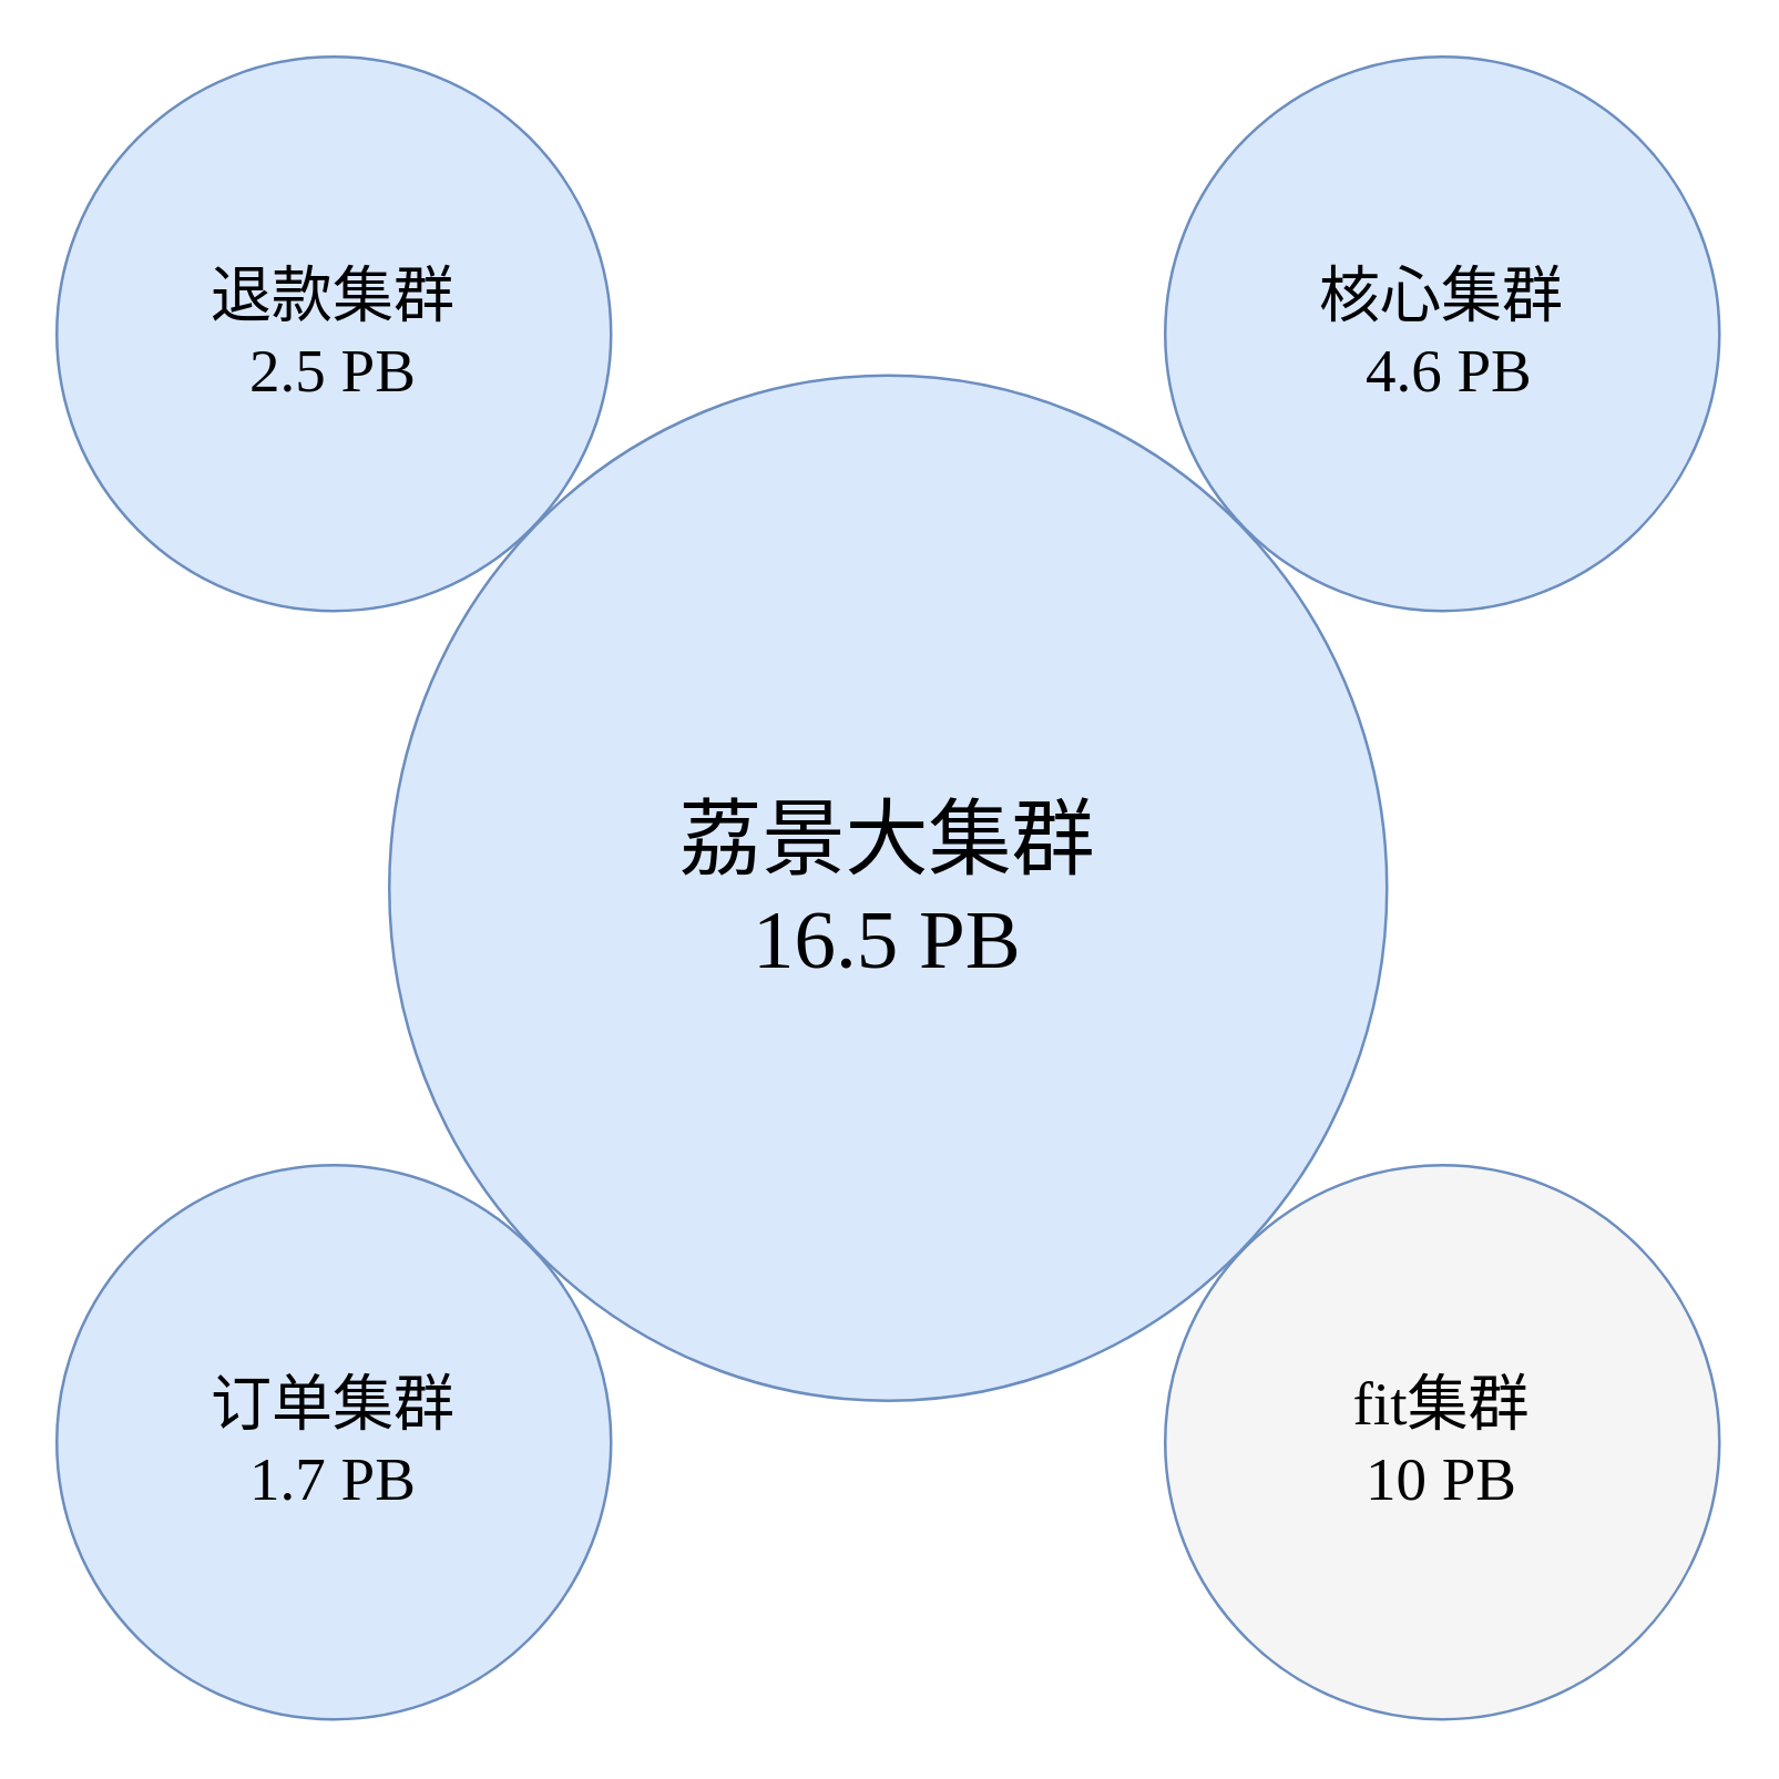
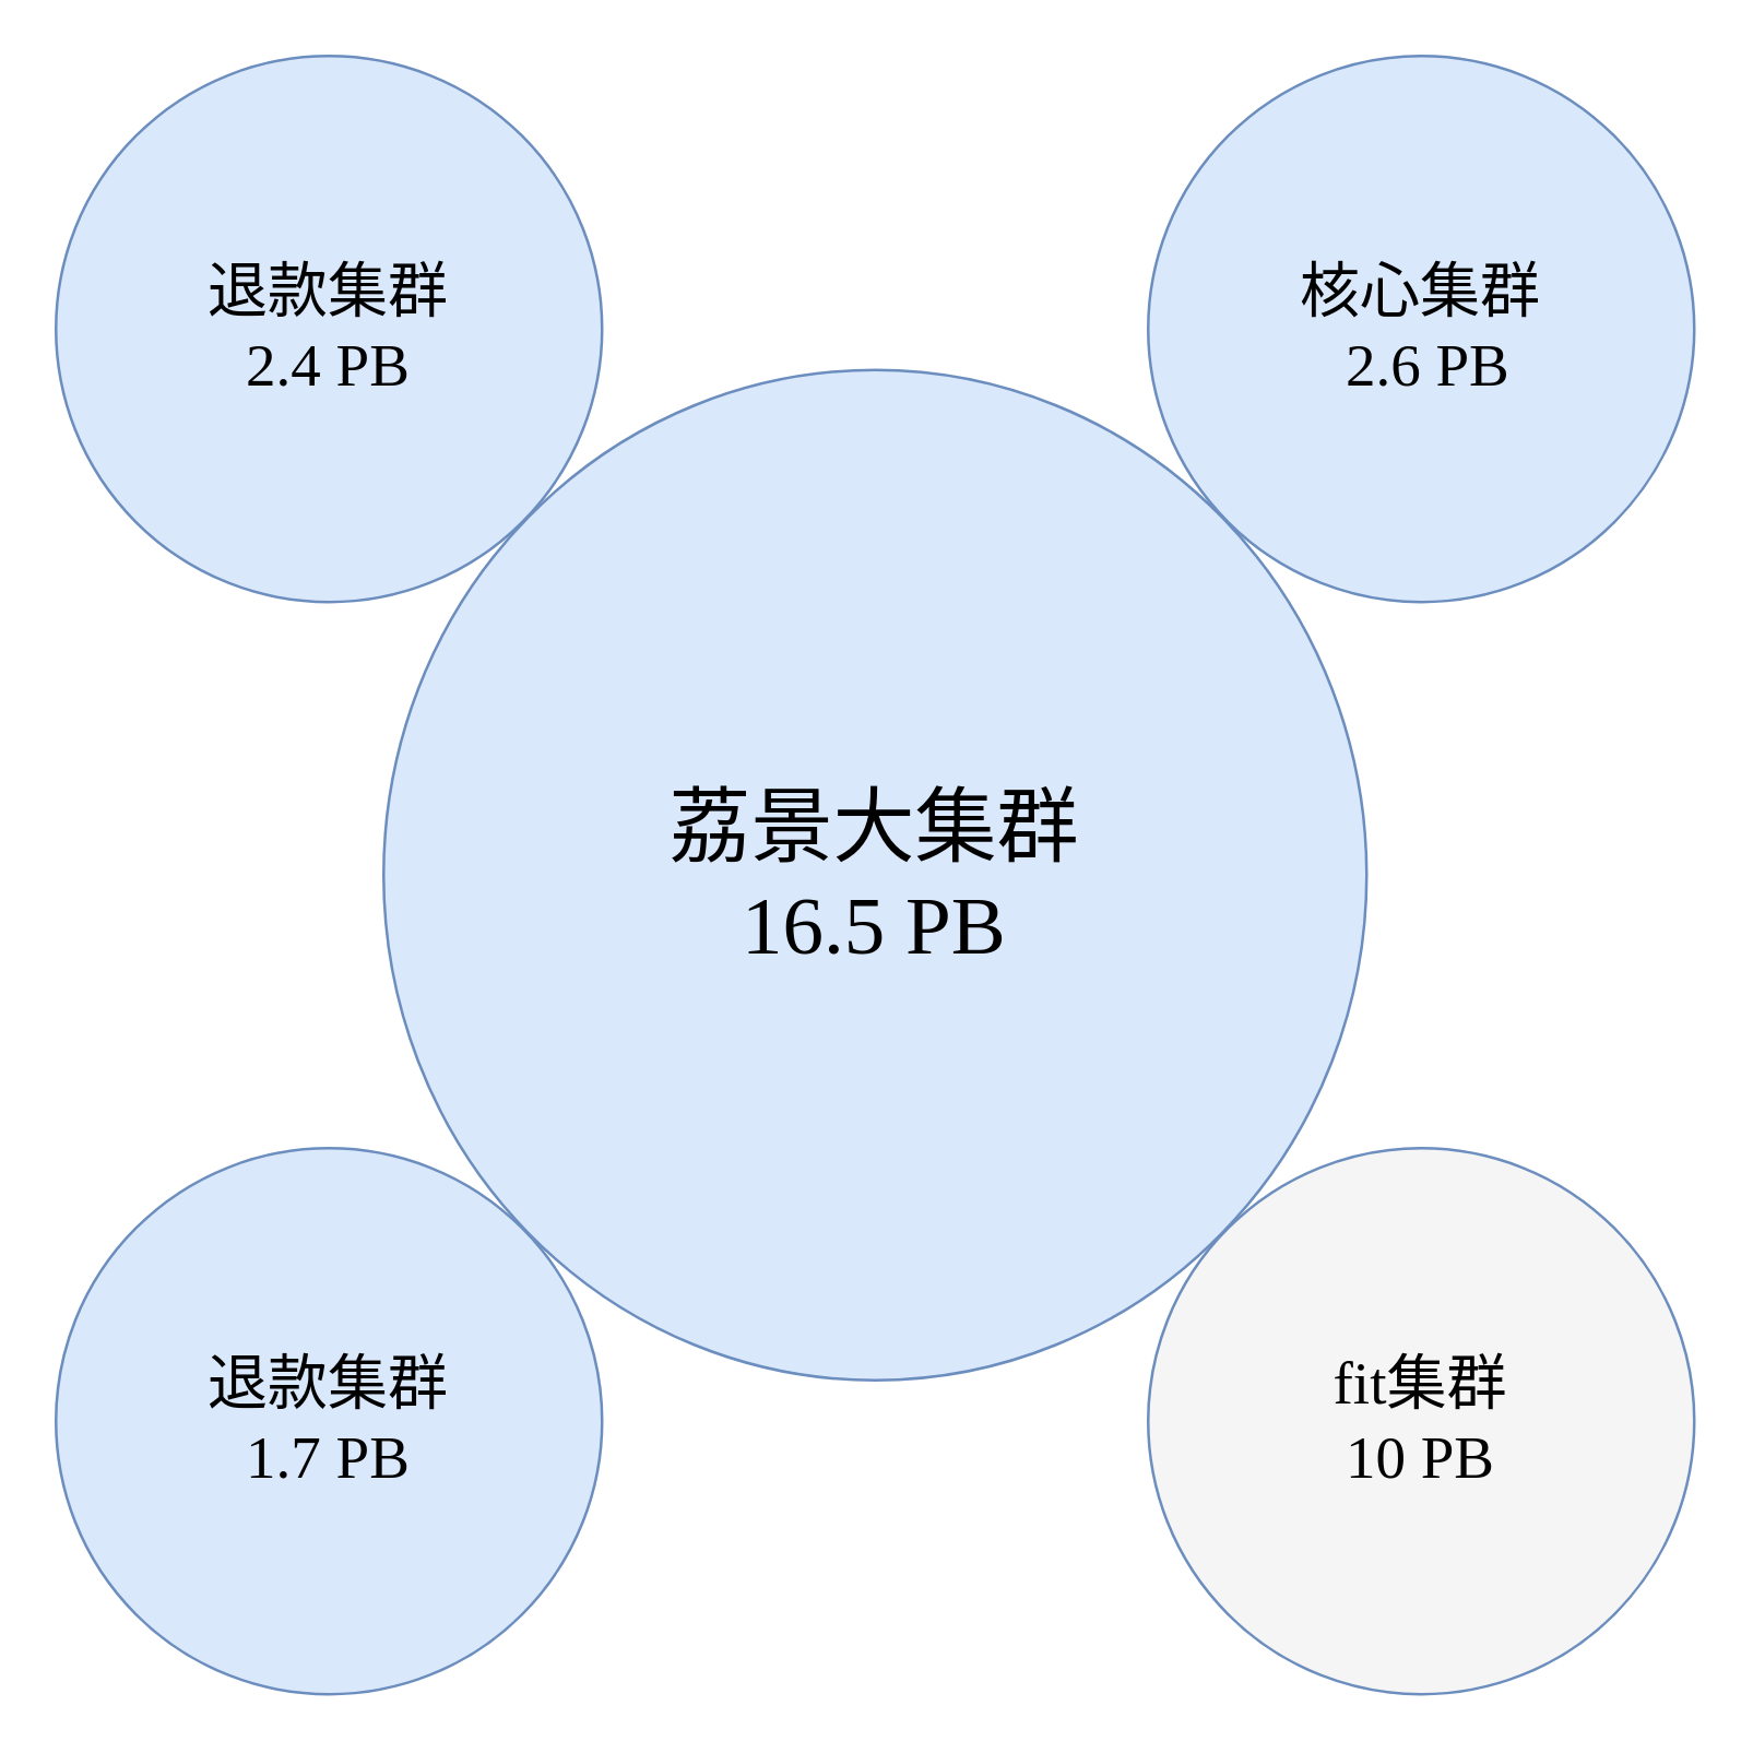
- <mxCell id="3" value="&lt;font style=&quot;font-size: 22px&quot;&gt;退款集群&lt;br&gt;2.5 PB&lt;br&gt;&lt;/font&gt;" style="ellipse;whiteSpace=wrap;html=1;rounded=0;shadow=0;dashed=0;comic=0;fontFamily=Verdana;fontSize=22;fillColor=#dae8fc;strokeColor=#6c8ebf;" parent="2" vertex="1"><mxGeometry width="200" height="200" as="geometry" /></mxCell>
+ <mxCell id="3" value="&lt;font style=&quot;font-size: 22px&quot;&gt;退款集群&lt;br&gt;2.4 PB&lt;br&gt;&lt;/font&gt;" style="ellipse;whiteSpace=wrap;html=1;rounded=0;shadow=0;dashed=0;comic=0;fontFamily=Verdana;fontSize=22;fillColor=#dae8fc;strokeColor=#6c8ebf;" parent="2" vertex="1"><mxGeometry width="200" height="200" as="geometry" /></mxCell>
- <mxCell id="4" value="核心集群&lt;br&gt;&amp;nbsp;4.6 PB" style="ellipse;whiteSpace=wrap;html=1;rounded=0;shadow=0;dashed=0;comic=0;fontFamily=Verdana;fontSize=22;fillColor=#dae8fc;strokeColor=#6c8ebf;" parent="2" vertex="1"><mxGeometry x="400" width="200" height="200" as="geometry" /></mxCell>
+ <mxCell id="4" value="核心集群&lt;br&gt;&amp;nbsp;2.6 PB" style="ellipse;whiteSpace=wrap;html=1;rounded=0;shadow=0;dashed=0;comic=0;fontFamily=Verdana;fontSize=22;fillColor=#dae8fc;strokeColor=#6c8ebf;" parent="2" vertex="1"><mxGeometry x="400" width="200" height="200" as="geometry" /></mxCell>
- <mxCell id="6" value="订单集群&lt;br&gt;1.7 PB" style="ellipse;whiteSpace=wrap;html=1;rounded=0;shadow=0;dashed=0;comic=0;fontFamily=Verdana;fontSize=22;fillColor=#dae8fc;strokeColor=#6c8ebf;" parent="2" vertex="1"><mxGeometry y="400" width="200" height="200" as="geometry" /></mxCell>
+ <mxCell id="6" value="退款集群&lt;br&gt;1.7 PB" style="ellipse;whiteSpace=wrap;html=1;rounded=0;shadow=0;dashed=0;comic=0;fontFamily=Verdana;fontSize=22;fillColor=#dae8fc;strokeColor=#6c8ebf;" parent="2" vertex="1"><mxGeometry y="400" width="200" height="200" as="geometry" /></mxCell>
